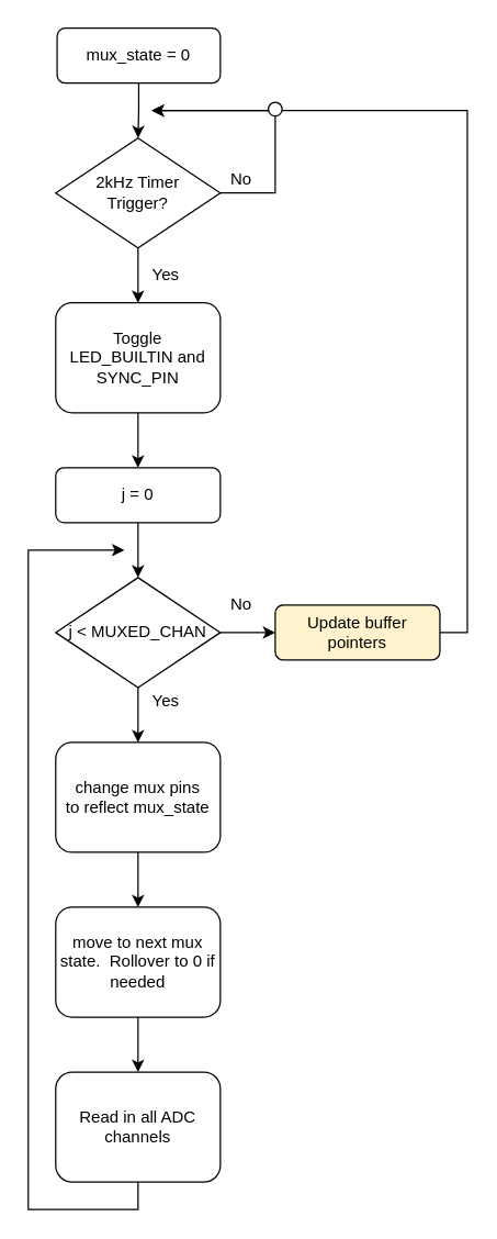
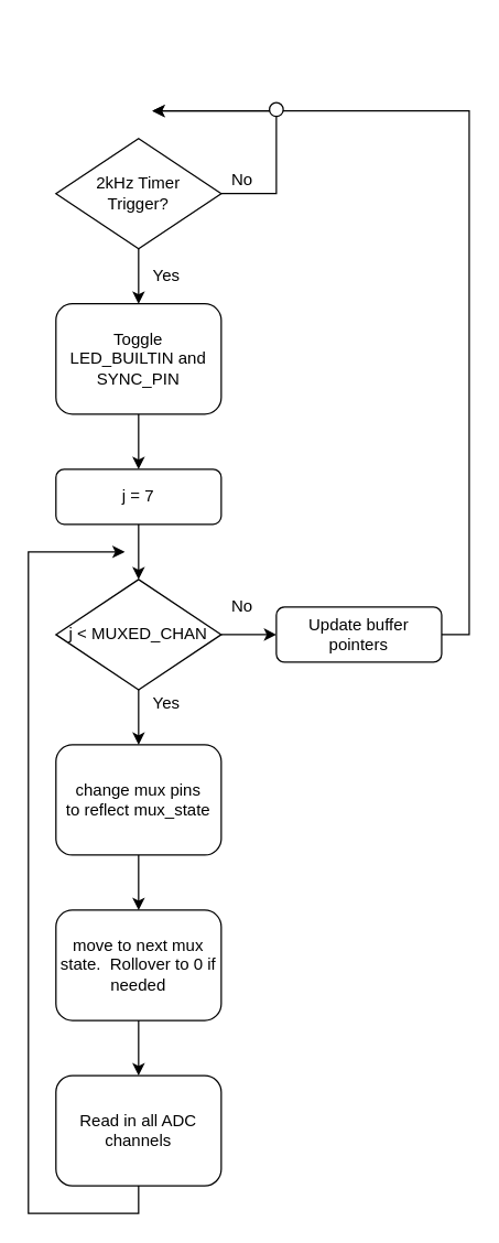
- <mxCell id="15" value="mux_state = 0" style="rounded=1;whiteSpace=wrap;html=1;" vertex="1" parent="1"><mxGeometry x="41" y="20" width="119" height="40" as="geometry" /></mxCell>
- <mxCell id="14" value="" style="edgeStyle=orthogonalEdgeStyle;rounded=0;orthogonalLoop=1;jettySize=auto;html=1;" edge="1" parent="1" source="15" target="4"><mxGeometry relative="1" as="geometry" /></mxCell>
- <mxCell id="10" value="j = 0" style="rounded=1;whiteSpace=wrap;html=1;" vertex="1" parent="1"><mxGeometry x="40" y="340" width="120" height="40" as="geometry" /></mxCell>
+ <mxCell id="10" value="j = 7" style="rounded=1;whiteSpace=wrap;html=1;" vertex="1" parent="1"><mxGeometry x="40" y="340" width="120" height="40" as="geometry" /></mxCell>
- <mxCell id="25" value="Update buffer&lt;br&gt;pointers" style="rounded=1;whiteSpace=wrap;html=1;fillColor=#fff2cc;" vertex="1" parent="1"><mxGeometry x="200" y="440" width="120" height="40" as="geometry" /></mxCell>
+ <mxCell id="25" value="Update buffer&lt;br&gt;pointers" style="rounded=1;whiteSpace=wrap;html=1;" vertex="1" parent="1"><mxGeometry x="200" y="440" width="120" height="40" as="geometry" /></mxCell>
